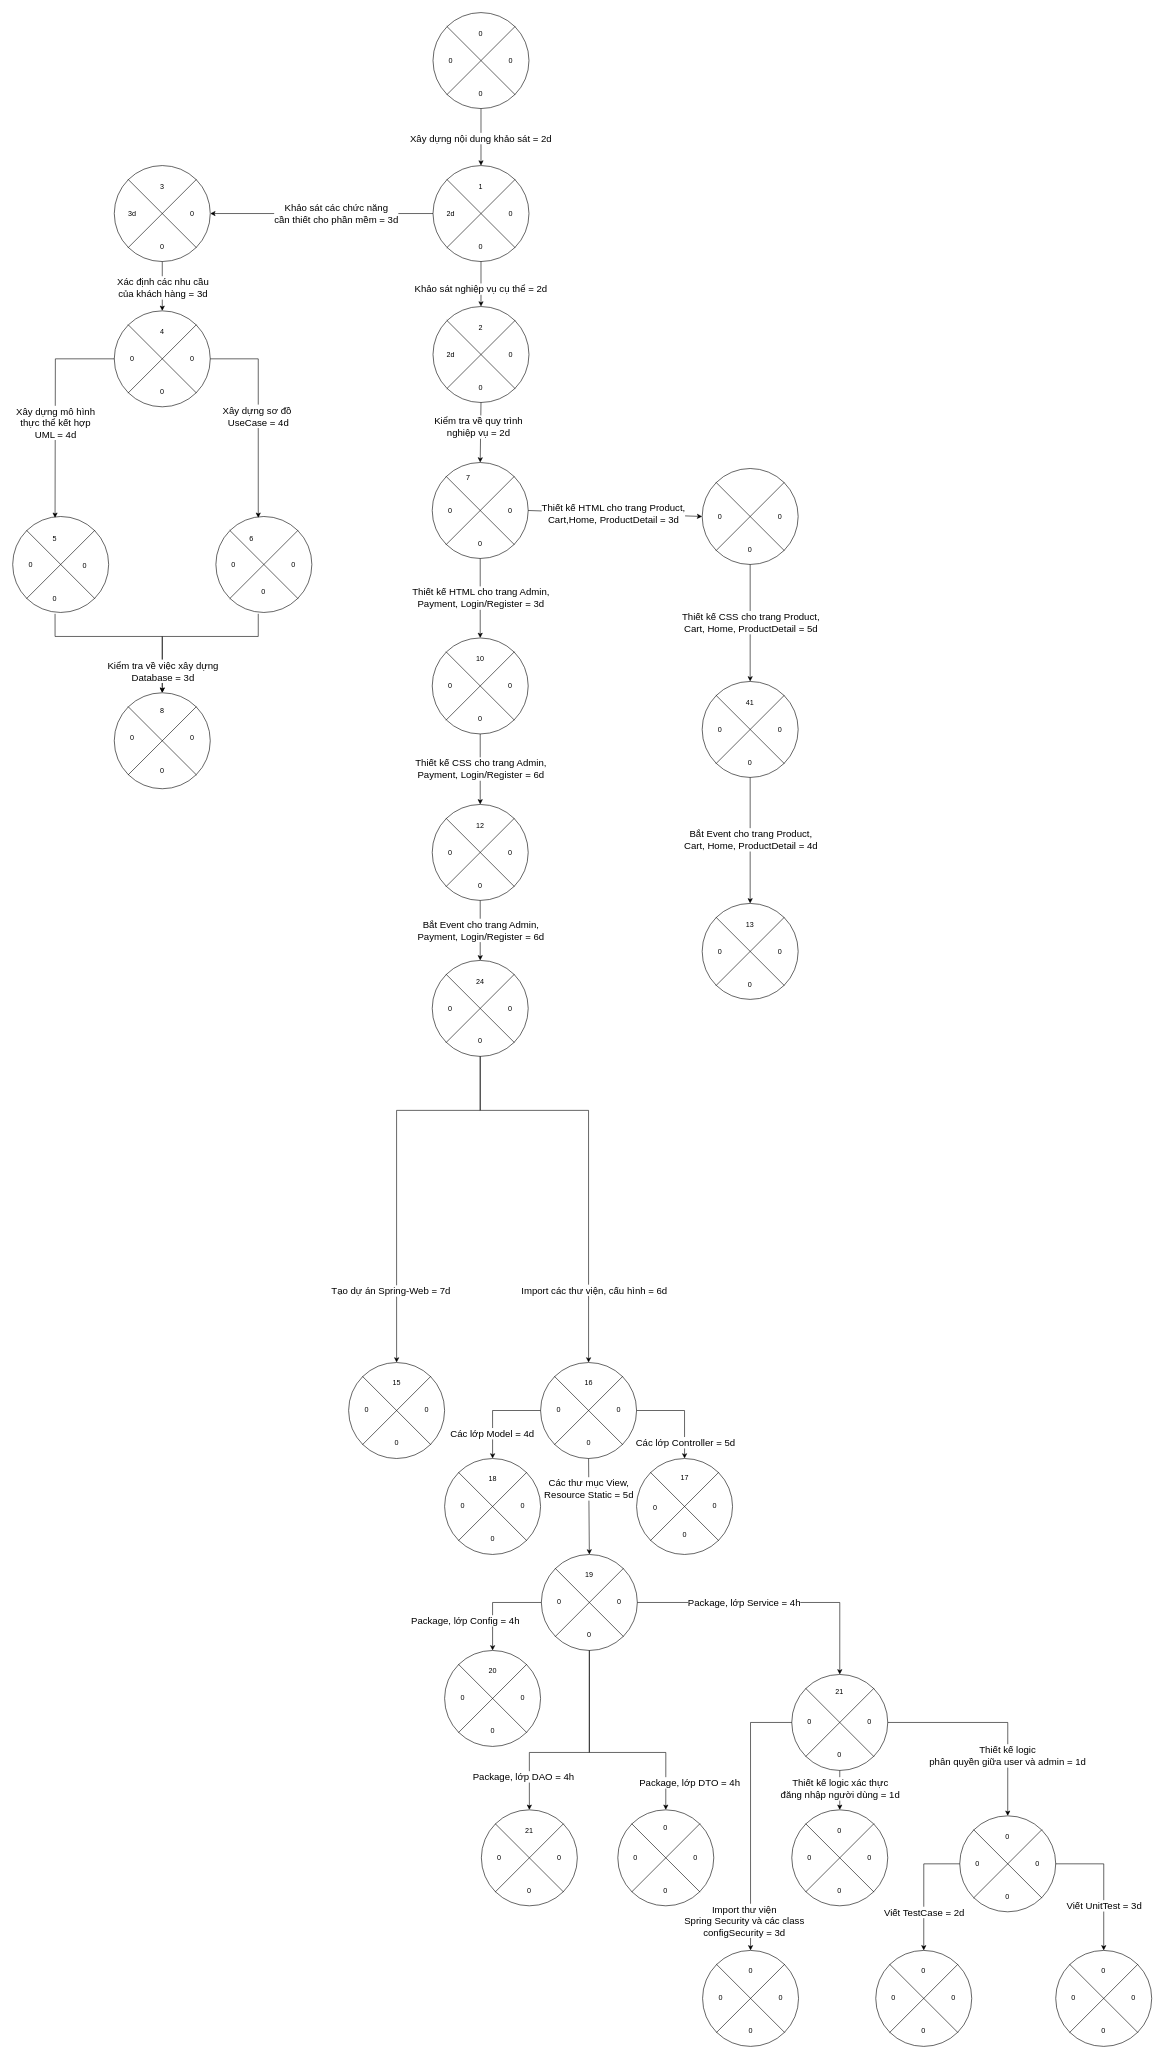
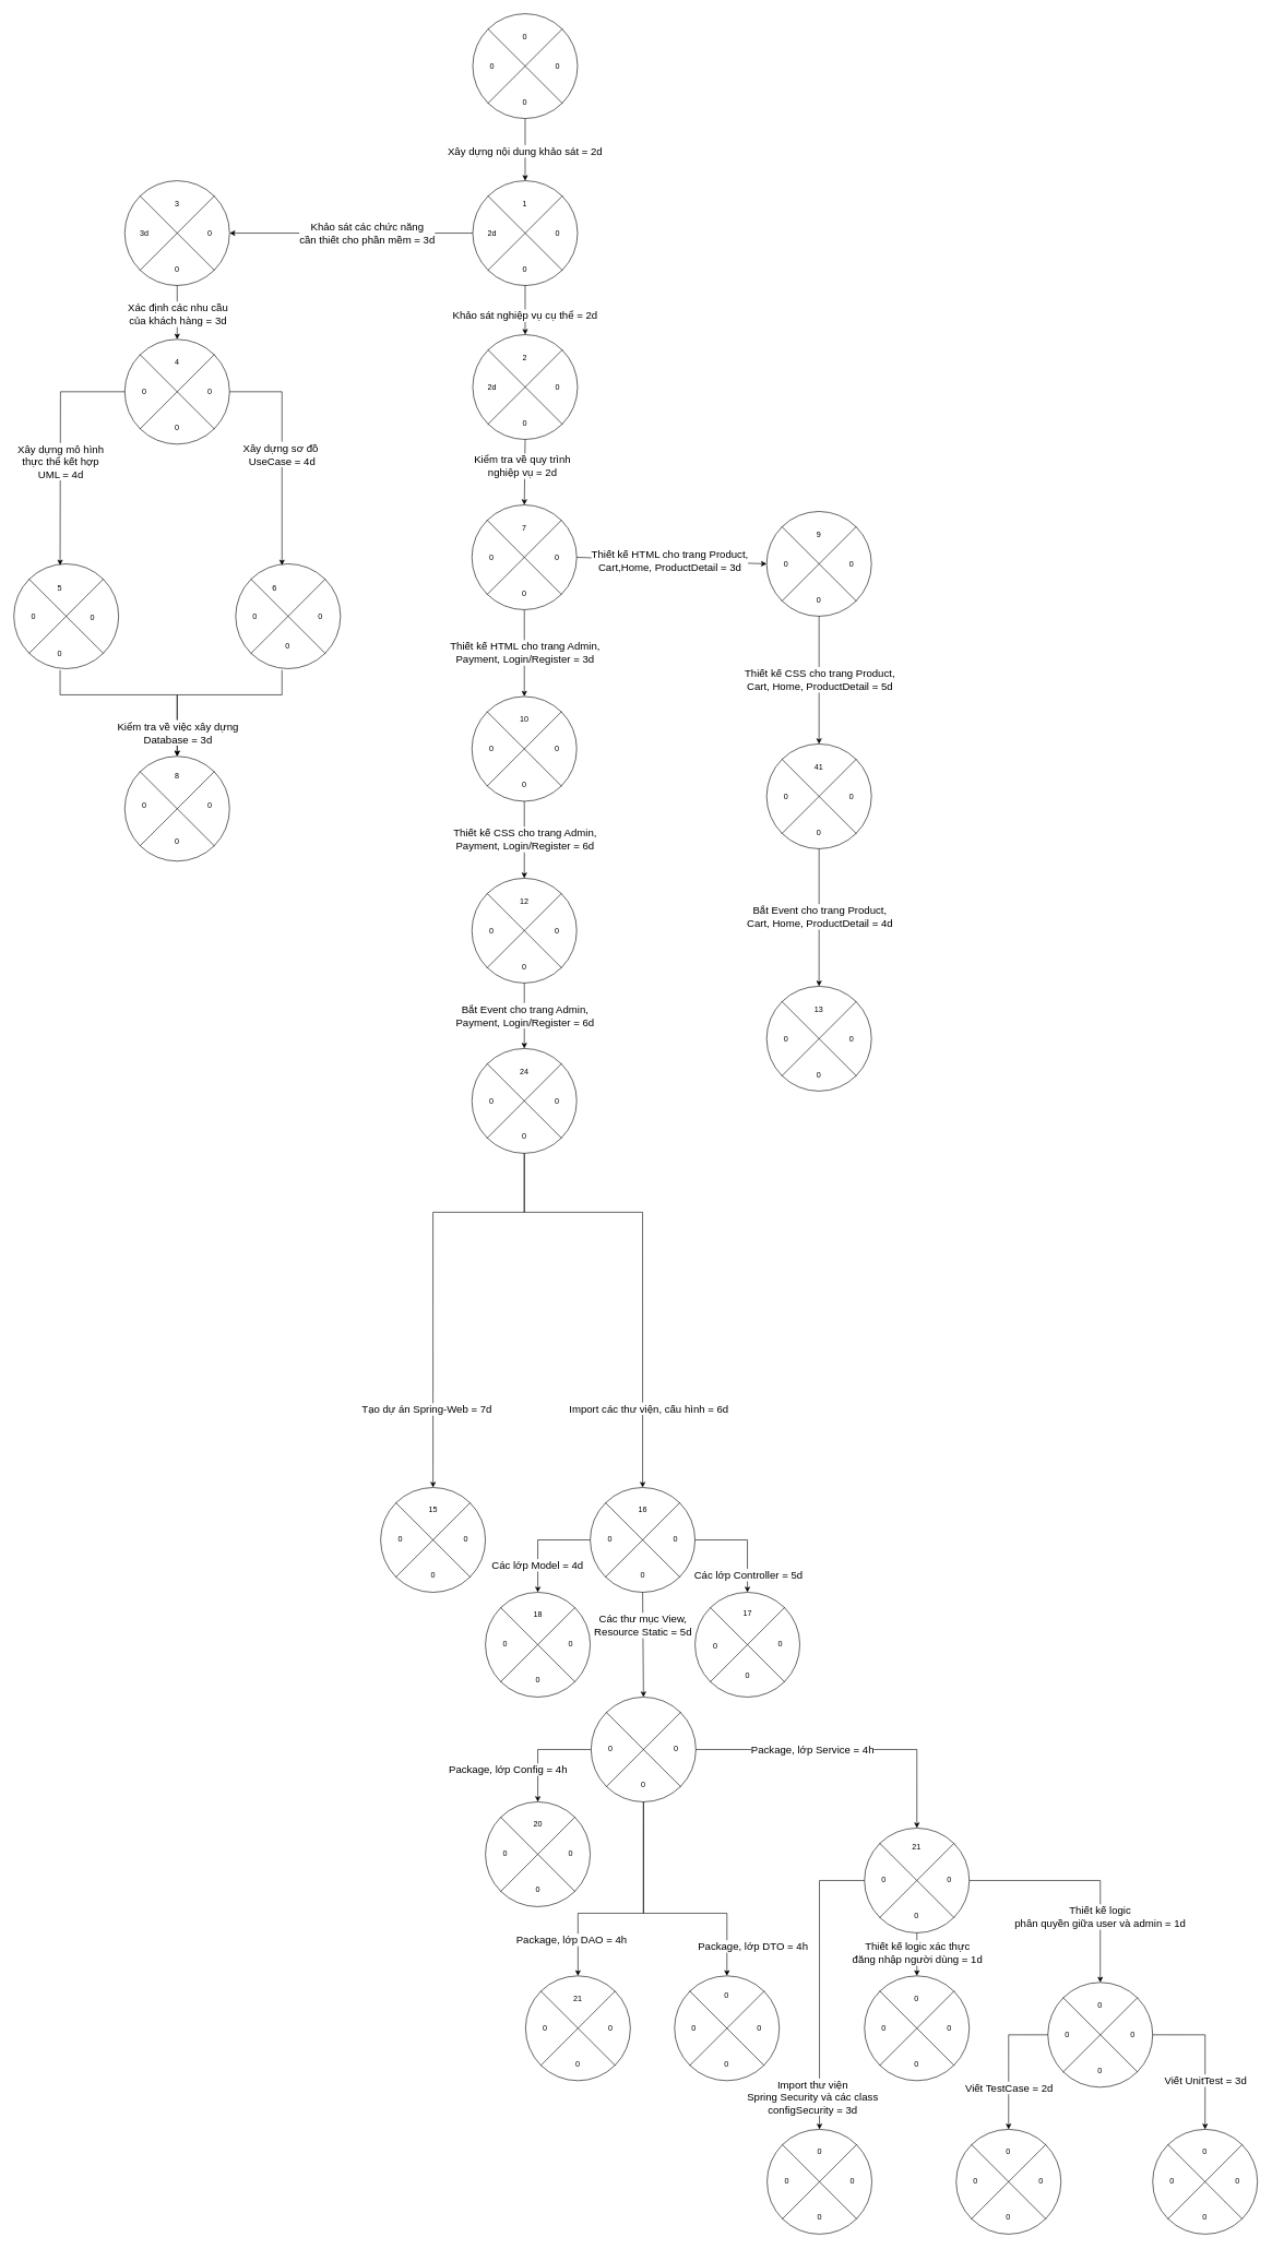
- <mxCell id="34" value="7" style="text;html=1;strokeColor=none;fillColor=none;align=center;verticalAlign=middle;whiteSpace=wrap;rounded=0;" parent="1" vertex="1"><mxGeometry x="750" y="780" width="60" height="30" as="geometry" /></mxCell>
+ <mxCell id="34" value="7" style="text;html=1;strokeColor=none;fillColor=none;align=center;verticalAlign=middle;whiteSpace=wrap;rounded=0;" parent="1" vertex="1"><mxGeometry x="770" y="790" width="60" height="30" as="geometry" /></mxCell>
+ <mxCell id="65" value="9" style="text;html=1;strokeColor=none;fillColor=none;align=center;verticalAlign=middle;whiteSpace=wrap;rounded=0;" parent="1" vertex="1"><mxGeometry x="1220" y="800" width="60" height="30" as="geometry" /></mxCell>
- <mxCell id="131" value="19" style="text;html=1;strokeColor=none;fillColor=none;align=center;verticalAlign=middle;whiteSpace=wrap;rounded=0;" parent="1" vertex="1"><mxGeometry x="951.92" y="2610.29" width="60" height="30" as="geometry" /></mxCell>
